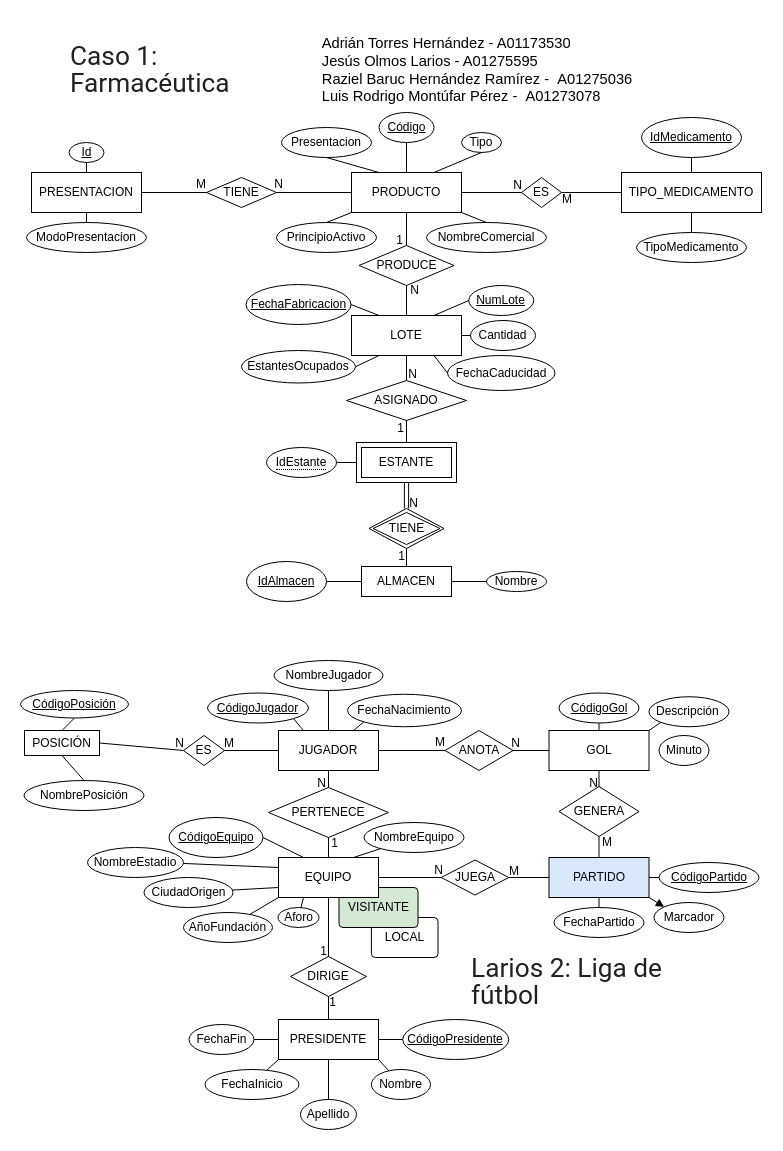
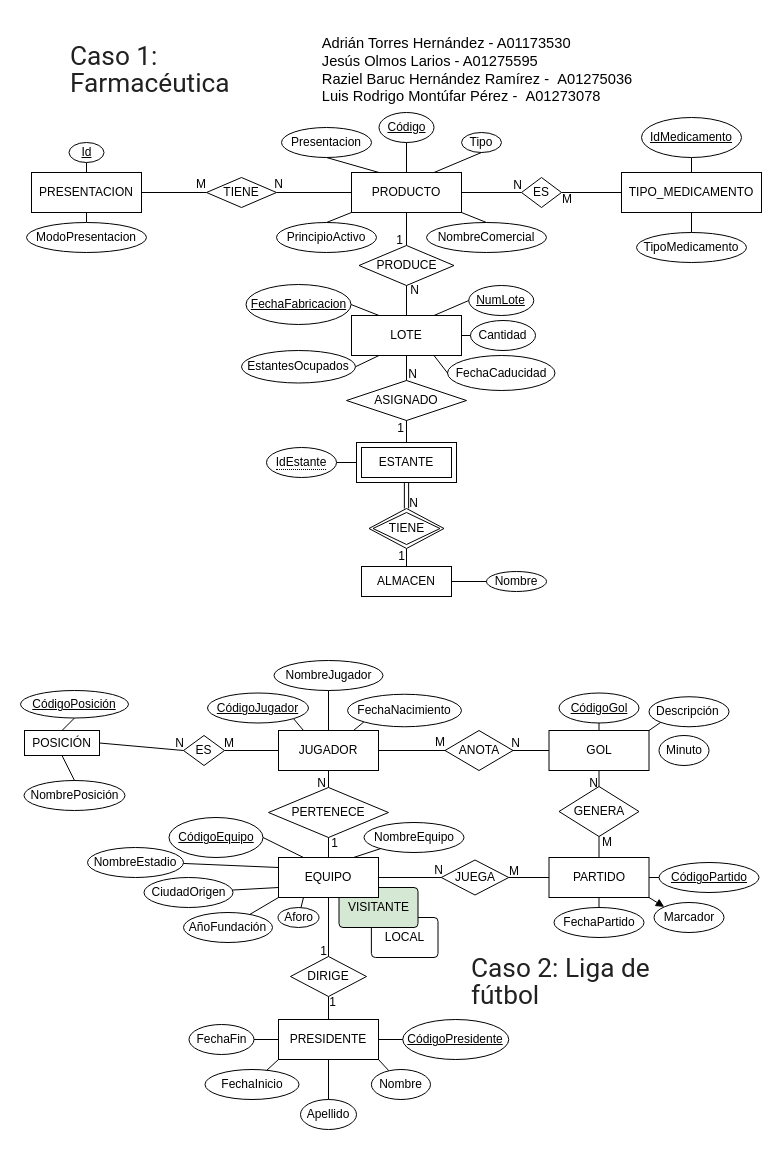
- <mxCell id="38" value="IdAlmacen" style="ellipse;whiteSpace=wrap;html=1;align=center;fontStyle=4;" parent="1" vertex="1"><mxGeometry x="246" y="561" width="80" height="40" as="geometry" /></mxCell>
- <mxCell id="37" value="" style="endArrow=none;html=1;entryX=1;entryY=0.5;entryDx=0;entryDy=0;exitX=0;exitY=0.5;exitDx=0;exitDy=0;" parent="1" source="6" target="38" edge="1"><mxGeometry width="50" height="50" relative="1" as="geometry"><mxPoint x="341" y="581" as="sourcePoint" /><mxPoint x="551" y="531" as="targetPoint" /></mxGeometry></mxCell>
- <mxCell id="100" value="NombrePosición" style="ellipse;whiteSpace=wrap;html=1;align=center;" parent="1" vertex="1"><mxGeometry x="23.5" y="780" width="120" height="30" as="geometry" /></mxCell>
+ <mxCell id="100" value="NombrePosición" style="ellipse;whiteSpace=wrap;html=1;align=center;" parent="1" vertex="1"><mxGeometry x="23.5" y="780" width="101" height="30" as="geometry" /></mxCell>
- <mxCell id="73" value="PARTIDO" style="whiteSpace=wrap;html=1;align=center;fillColor=#dae8fc;" parent="1" vertex="1"><mxGeometry x="548.5" y="857" width="100" height="40" as="geometry" /></mxCell>
+ <mxCell id="73" value="PARTIDO" style="whiteSpace=wrap;html=1;align=center;" parent="1" vertex="1"><mxGeometry x="548.5" y="857" width="100" height="40" as="geometry" /></mxCell>
- <mxCell id="70" value="&lt;h5 style=&quot;box-sizing: inherit ; font-weight: 400 ; line-height: 27.06px ; font-size: 1.64rem ; margin: 0.82rem 0px 0.656rem ; color: rgba(0 , 0 , 0 , 0.87) ; font-family: &amp;#34;roboto&amp;#34; , sans-serif ; text-align: left&quot;&gt;&lt;span style=&quot;box-sizing: inherit&quot;&gt;Larios 2: Liga de fútbol&lt;/span&gt;&lt;/h5&gt;&lt;div&gt;&lt;span style=&quot;box-sizing: inherit&quot;&gt;&lt;br&gt;&lt;/span&gt;&lt;/div&gt;" style="text;html=1;strokeColor=none;fillColor=none;align=center;verticalAlign=middle;whiteSpace=wrap;rounded=0;" parent="1" vertex="1"><mxGeometry x="470" y="942" width="200" height="90" as="geometry" /></mxCell>
+ <mxCell id="70" value="&lt;h5 style=&quot;box-sizing: inherit ; font-weight: 400 ; line-height: 27.06px ; font-size: 1.64rem ; margin: 0.82rem 0px 0.656rem ; color: rgba(0 , 0 , 0 , 0.87) ; font-family: &amp;#34;roboto&amp;#34; , sans-serif ; text-align: left&quot;&gt;&lt;span style=&quot;box-sizing: inherit&quot;&gt;Caso 2: Liga de fútbol&lt;/span&gt;&lt;/h5&gt;&lt;div&gt;&lt;span style=&quot;box-sizing: inherit&quot;&gt;&lt;br&gt;&lt;/span&gt;&lt;/div&gt;" style="text;html=1;strokeColor=none;fillColor=none;align=center;verticalAlign=middle;whiteSpace=wrap;rounded=0;" parent="1" vertex="1"><mxGeometry x="470" y="942" width="200" height="90" as="geometry" /></mxCell>
